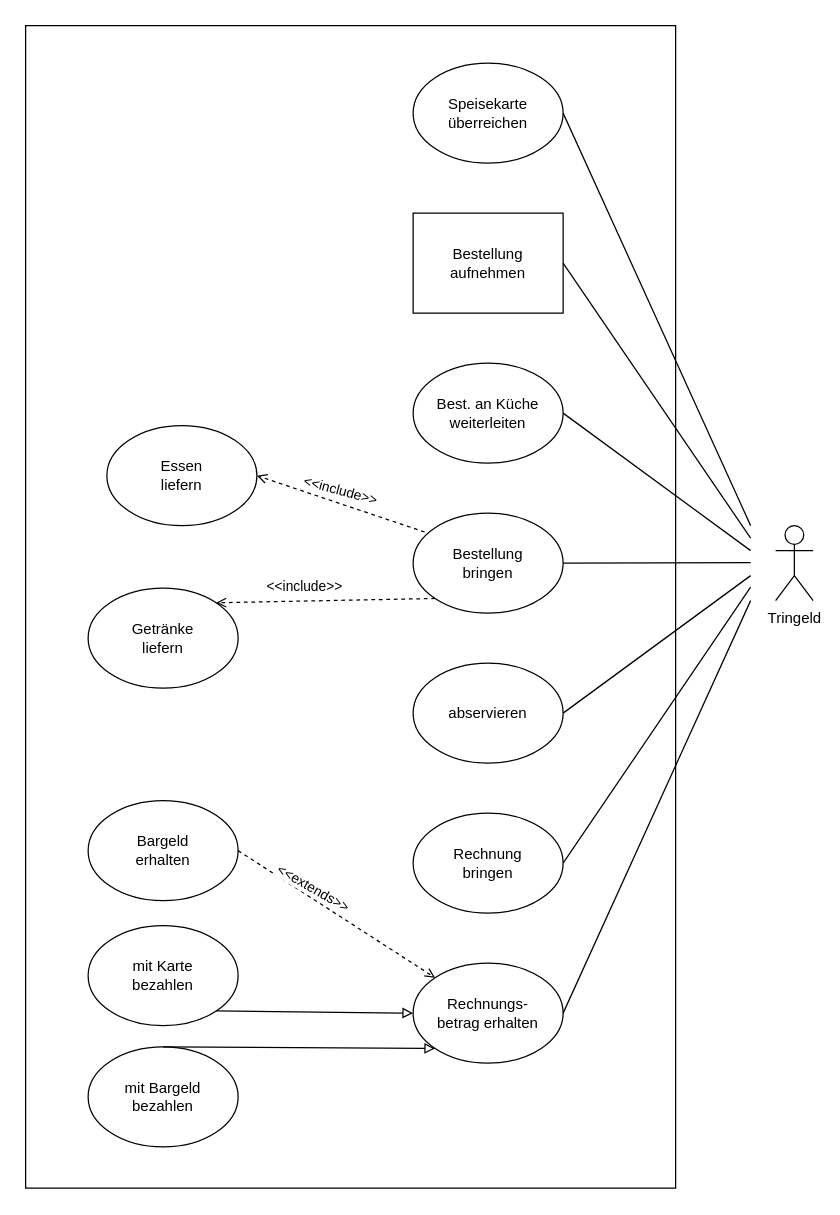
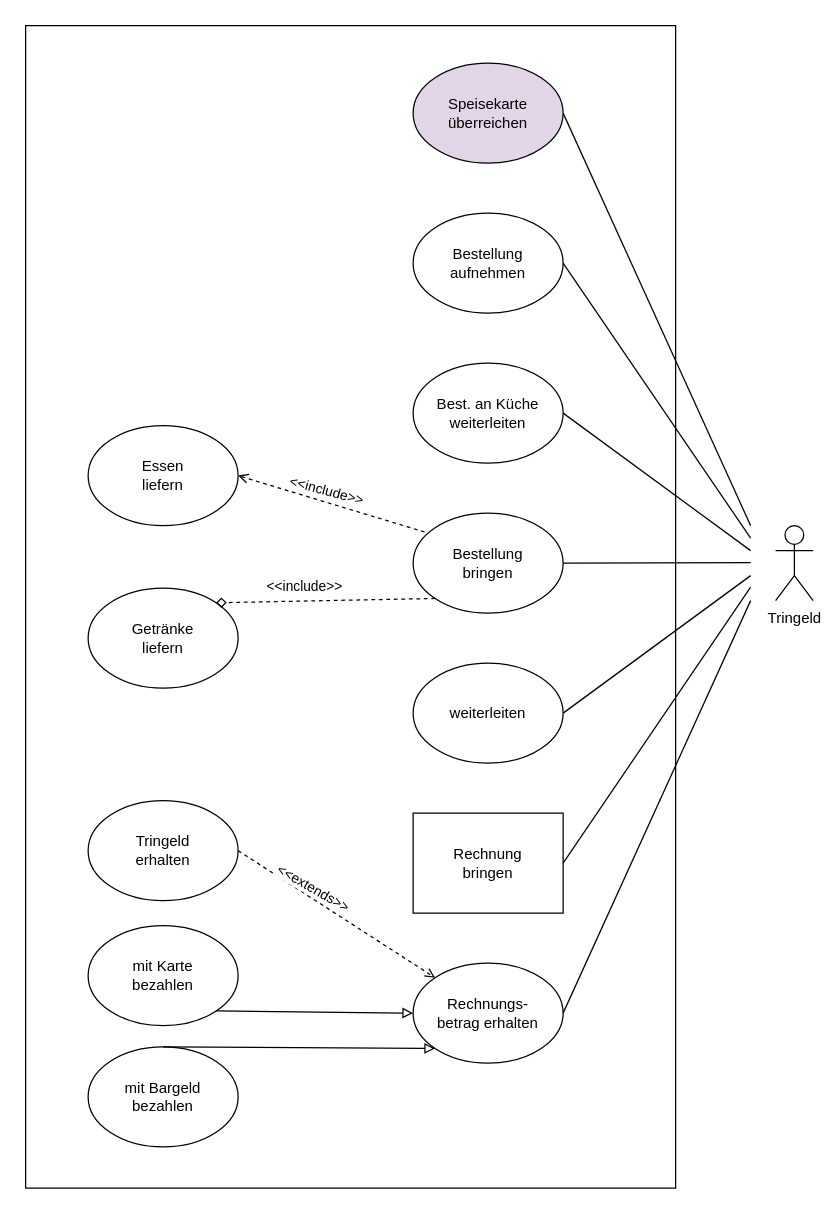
- <mxCell id="7" value="&lt;div&gt;Speisekarte&lt;/div&gt;&lt;div&gt;überreichen&lt;br&gt;&lt;/div&gt;" style="ellipse;whiteSpace=wrap;html=1;" parent="1" vertex="1"><mxGeometry x="330" y="50" width="120" height="80" as="geometry" /></mxCell>
+ <mxCell id="7" value="&lt;div&gt;Speisekarte&lt;/div&gt;&lt;div&gt;überreichen&lt;br&gt;&lt;/div&gt;" style="ellipse;whiteSpace=wrap;html=1;fillColor=#e1d5e7;" parent="1" vertex="1"><mxGeometry x="330" y="50" width="120" height="80" as="geometry" /></mxCell>
- <mxCell id="20" value="Bestellung&lt;br&gt;aufnehmen" style="whiteSpace=wrap;html=1;rounded=0;" parent="1" vertex="1"><mxGeometry x="330" y="170" width="120" height="80" as="geometry" /></mxCell>
+ <mxCell id="20" value="Bestellung&lt;br&gt;aufnehmen" style="ellipse;whiteSpace=wrap;html=1;" parent="1" vertex="1"><mxGeometry x="330" y="170" width="120" height="80" as="geometry" /></mxCell>
- <mxCell id="8" value="&lt;div&gt;Essen&lt;/div&gt;&lt;div&gt;liefern&lt;br&gt;&lt;/div&gt;" style="ellipse;whiteSpace=wrap;html=1;" parent="1" vertex="1"><mxGeometry x="85" y="340" width="120" height="80" as="geometry" /></mxCell>
+ <mxCell id="8" value="&lt;div&gt;Essen&lt;/div&gt;&lt;div&gt;liefern&lt;br&gt;&lt;/div&gt;" style="ellipse;whiteSpace=wrap;html=1;" parent="1" vertex="1"><mxGeometry x="70" y="340" width="120" height="80" as="geometry" /></mxCell>
- <mxCell id="10" value="" style="endArrow=open;html=1;rounded=0;exitX=0;exitY=1;exitDx=0;exitDy=0;entryX=1;entryY=0;entryDx=0;entryDy=0;dashed=1;endFill=0;" parent="1" source="4" target="9" edge="1"><mxGeometry width="50" height="50" relative="1" as="geometry"><mxPoint x="290" y="420" as="sourcePoint" /><mxPoint x="340" y="370" as="targetPoint" /></mxGeometry></mxCell>
+ <mxCell id="10" value="" style="endArrow=diamond;html=1;rounded=0;exitX=0;exitY=1;exitDx=0;exitDy=0;entryX=1;entryY=0;entryDx=0;entryDy=0;dashed=1;endFill=0;" parent="1" source="4" target="9" edge="1"><mxGeometry width="50" height="50" relative="1" as="geometry"><mxPoint x="290" y="420" as="sourcePoint" /><mxPoint x="340" y="370" as="targetPoint" /></mxGeometry></mxCell>
- <mxCell id="18" value="abservieren" style="ellipse;whiteSpace=wrap;html=1;" parent="1" vertex="1"><mxGeometry x="330" y="530" width="120" height="80" as="geometry" /></mxCell>
+ <mxCell id="18" value="weiterleiten" style="ellipse;whiteSpace=wrap;html=1;" parent="1" vertex="1"><mxGeometry x="330" y="530" width="120" height="80" as="geometry" /></mxCell>
- <mxCell id="21" value="Bargeld&lt;br&gt;erhalten" style="ellipse;whiteSpace=wrap;html=1;" parent="1" vertex="1"><mxGeometry x="70" y="640" width="120" height="80" as="geometry" /></mxCell>
+ <mxCell id="21" value="Tringeld&lt;br&gt;erhalten" style="ellipse;whiteSpace=wrap;html=1;" parent="1" vertex="1"><mxGeometry x="70" y="640" width="120" height="80" as="geometry" /></mxCell>
- <mxCell id="19" value="Rechnung&lt;br&gt;bringen" style="ellipse;whiteSpace=wrap;html=1;" parent="1" vertex="1"><mxGeometry x="330" y="650" width="120" height="80" as="geometry" /></mxCell>
+ <mxCell id="19" value="Rechnung&lt;br&gt;bringen" style="whiteSpace=wrap;html=1;rounded=0;" parent="1" vertex="1"><mxGeometry x="330" y="650" width="120" height="80" as="geometry" /></mxCell>
